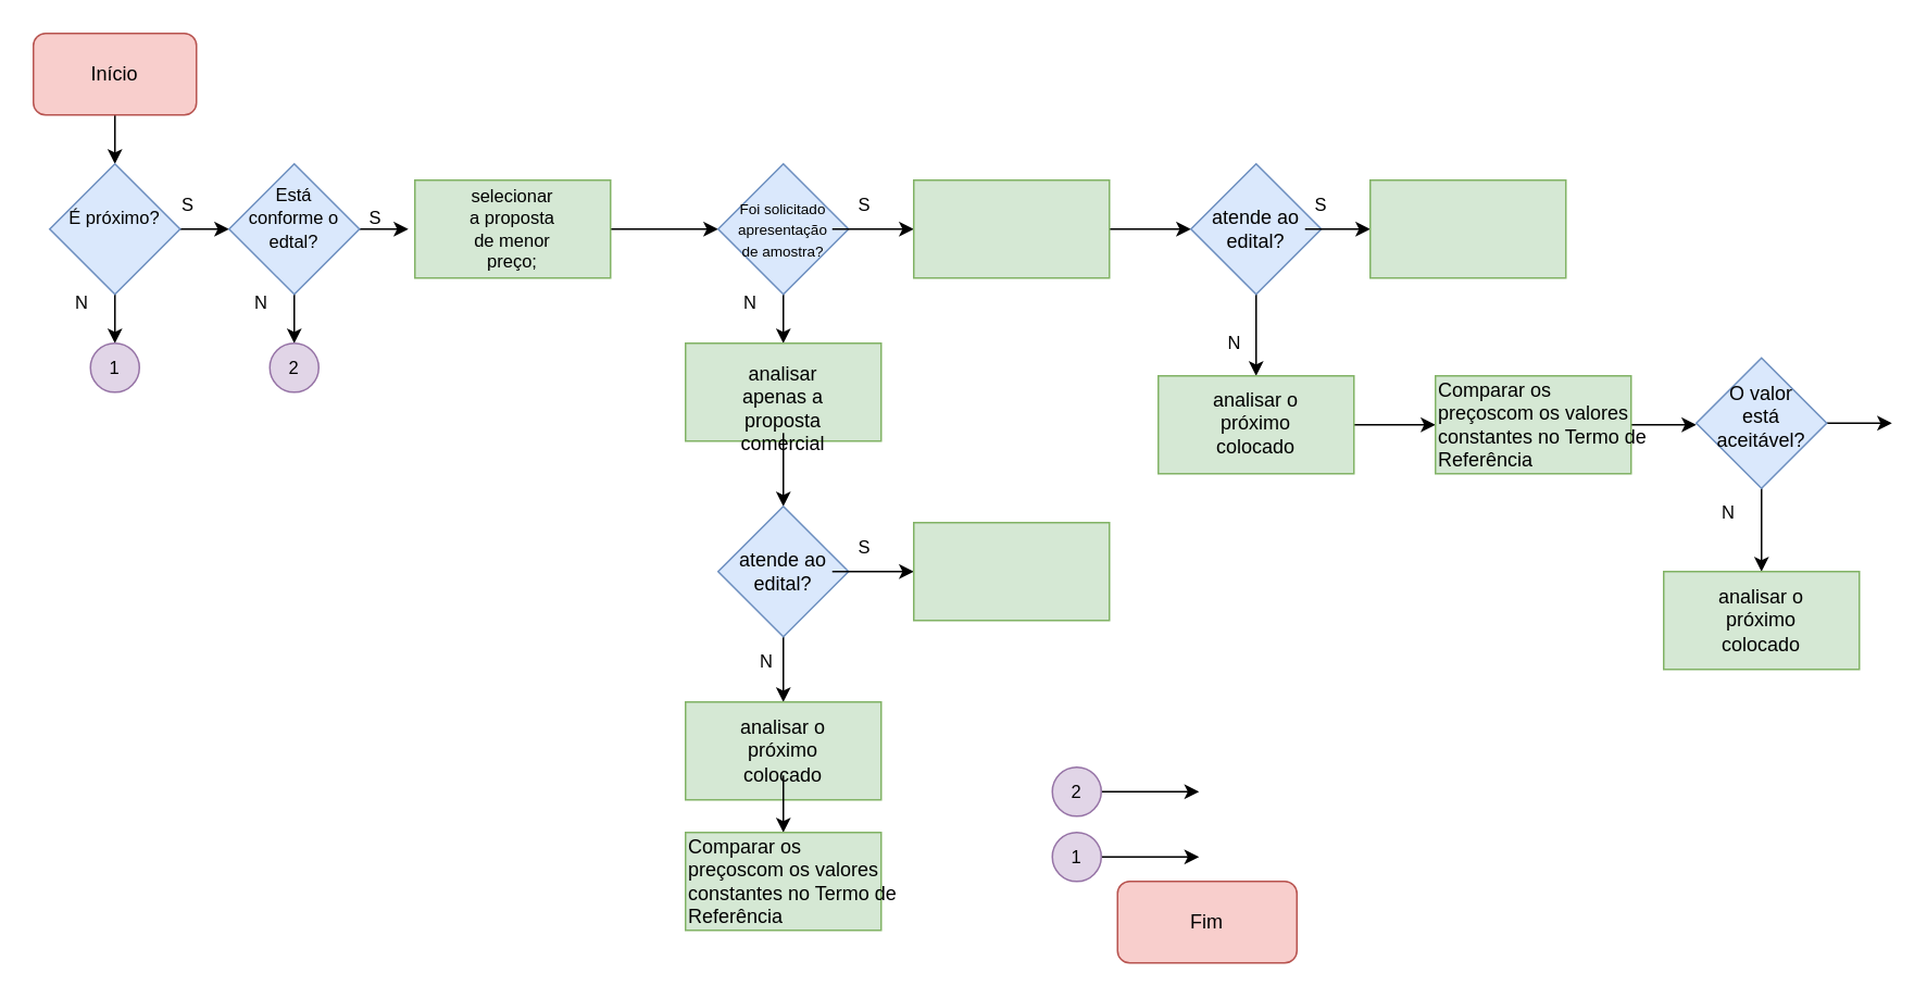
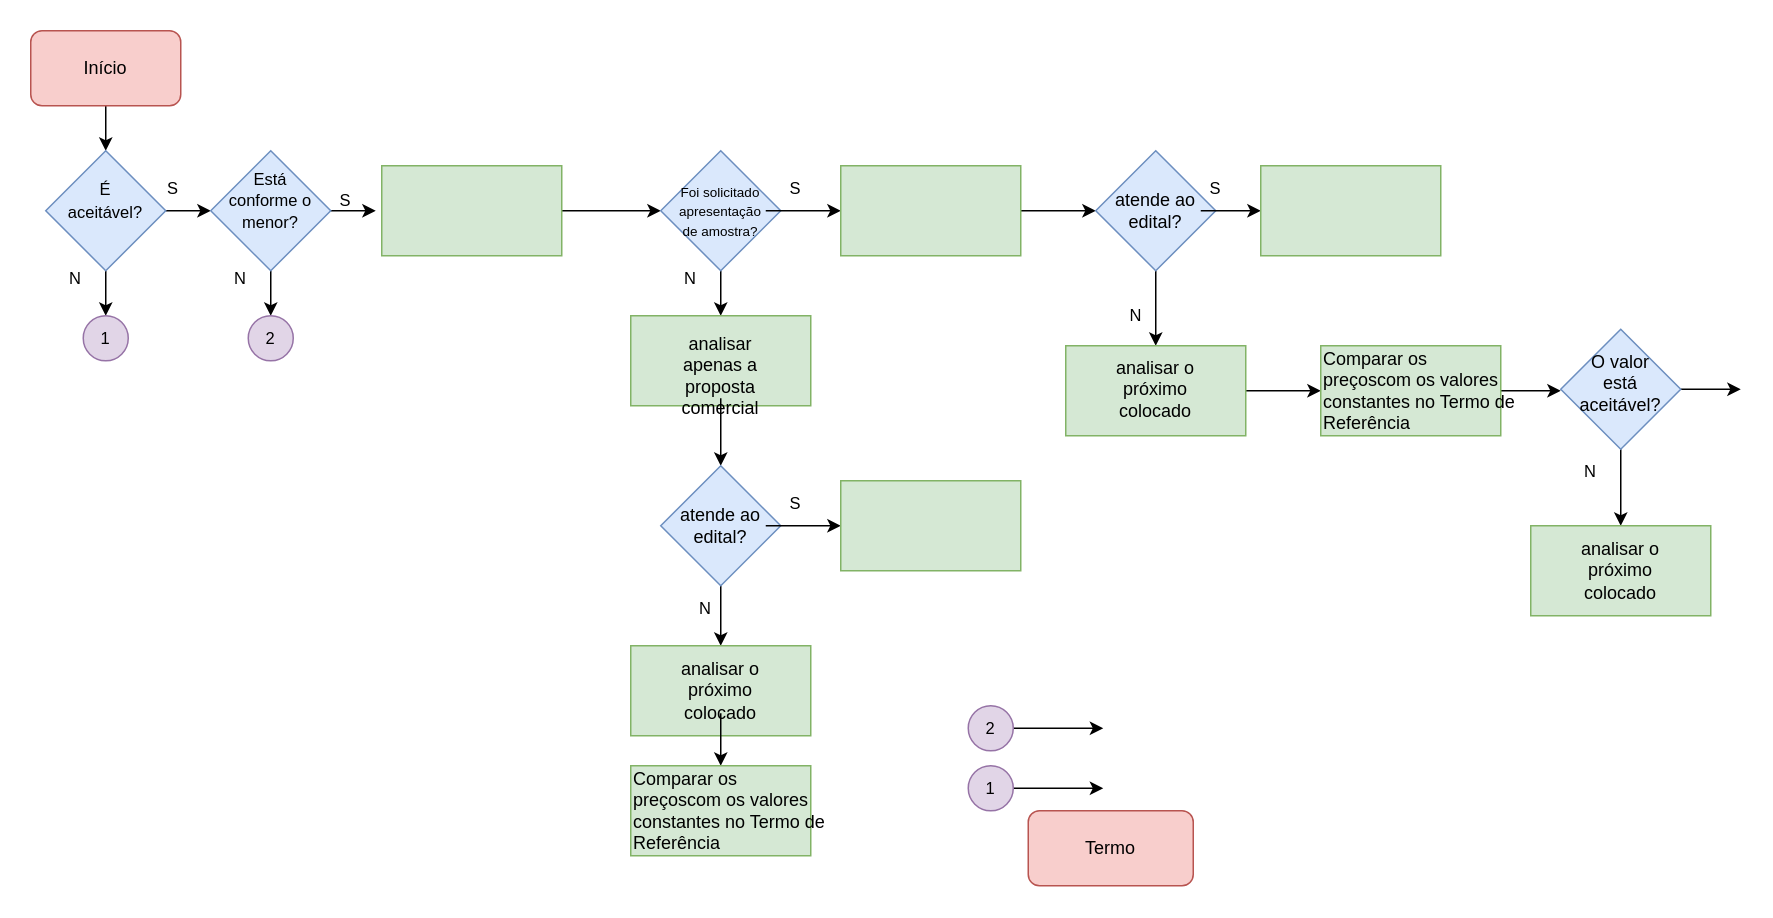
- <mxCell id="10" value="&lt;span style=&quot;font-size: 11px;&quot;&gt;É próximo?&lt;/span&gt;" style="text;html=1;strokeColor=none;fillColor=none;align=center;verticalAlign=middle;whiteSpace=wrap;rounded=0;" vertex="1" parent="1"><mxGeometry x="40" y="120" width="60" height="25" as="geometry" /></mxCell>
+ <mxCell id="10" value="&lt;span style=&quot;font-size: 11px;&quot;&gt;É aceitável?&lt;/span&gt;" style="text;html=1;strokeColor=none;fillColor=none;align=center;verticalAlign=middle;whiteSpace=wrap;rounded=0;" vertex="1" parent="1"><mxGeometry x="40" y="120" width="60" height="25" as="geometry" /></mxCell>
- <mxCell id="21" value="&lt;span style=&quot;font-size: 11px;&quot;&gt;Está conforme o edtal?&lt;/span&gt;" style="text;html=1;strokeColor=none;fillColor=none;align=center;verticalAlign=middle;whiteSpace=wrap;rounded=0;" vertex="1" parent="1"><mxGeometry x="150" y="120" width="60" height="25" as="geometry" /></mxCell>
+ <mxCell id="21" value="&lt;span style=&quot;font-size: 11px;&quot;&gt;Está conforme o menor?&lt;/span&gt;" style="text;html=1;strokeColor=none;fillColor=none;align=center;verticalAlign=middle;whiteSpace=wrap;rounded=0;" vertex="1" parent="1"><mxGeometry x="150" y="120" width="60" height="25" as="geometry" /></mxCell>
- <mxCell id="31" value=" selecionar a proposta de menor preço;" style="text;html=1;strokeColor=none;fillColor=none;align=center;verticalAlign=middle;whiteSpace=wrap;rounded=0;fontSize=11;" vertex="1" parent="1"><mxGeometry x="284" y="125" width="60" height="30" as="geometry" /></mxCell>
- <mxCell id="6" value="Fim" style="text;html=1;strokeColor=none;fillColor=none;align=center;verticalAlign=middle;whiteSpace=wrap;rounded=0;" vertex="1" parent="1"><mxGeometry x="710" y="550" width="60" height="30" as="geometry" /></mxCell>
+ <mxCell id="6" value="Termo" style="text;html=1;strokeColor=none;fillColor=none;align=center;verticalAlign=middle;whiteSpace=wrap;rounded=0;" vertex="1" parent="1"><mxGeometry x="710" y="550" width="60" height="30" as="geometry" /></mxCell>
